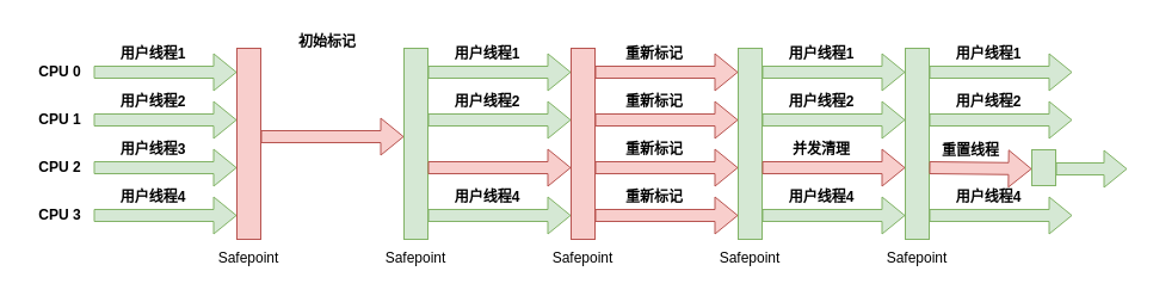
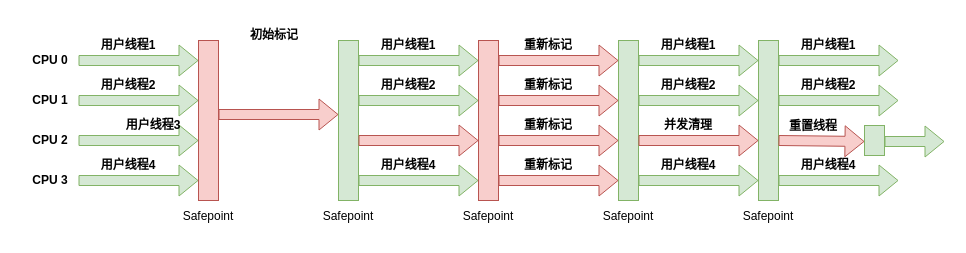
- <mxCell id="18" value="用户线程3" style="text;html=1;strokeColor=none;fillColor=none;align=center;verticalAlign=middle;whiteSpace=wrap;rounded=0;fontStyle=1;movable=1;resizable=1;rotatable=1;deletable=1;editable=1;locked=0;connectable=1;container=0;" parent="1" vertex="1"><mxGeometry x="98" y="110" width="60" height="30" as="geometry" /></mxCell>
+ <mxCell id="18" value="用户线程3" style="text;html=1;strokeColor=none;fillColor=none;align=center;verticalAlign=middle;whiteSpace=wrap;rounded=0;fontStyle=1;movable=1;resizable=1;rotatable=1;deletable=1;editable=1;locked=0;connectable=1;container=0;" parent="1" vertex="1"><mxGeometry x="123" y="110" width="60" height="30" as="geometry" /></mxCell>
